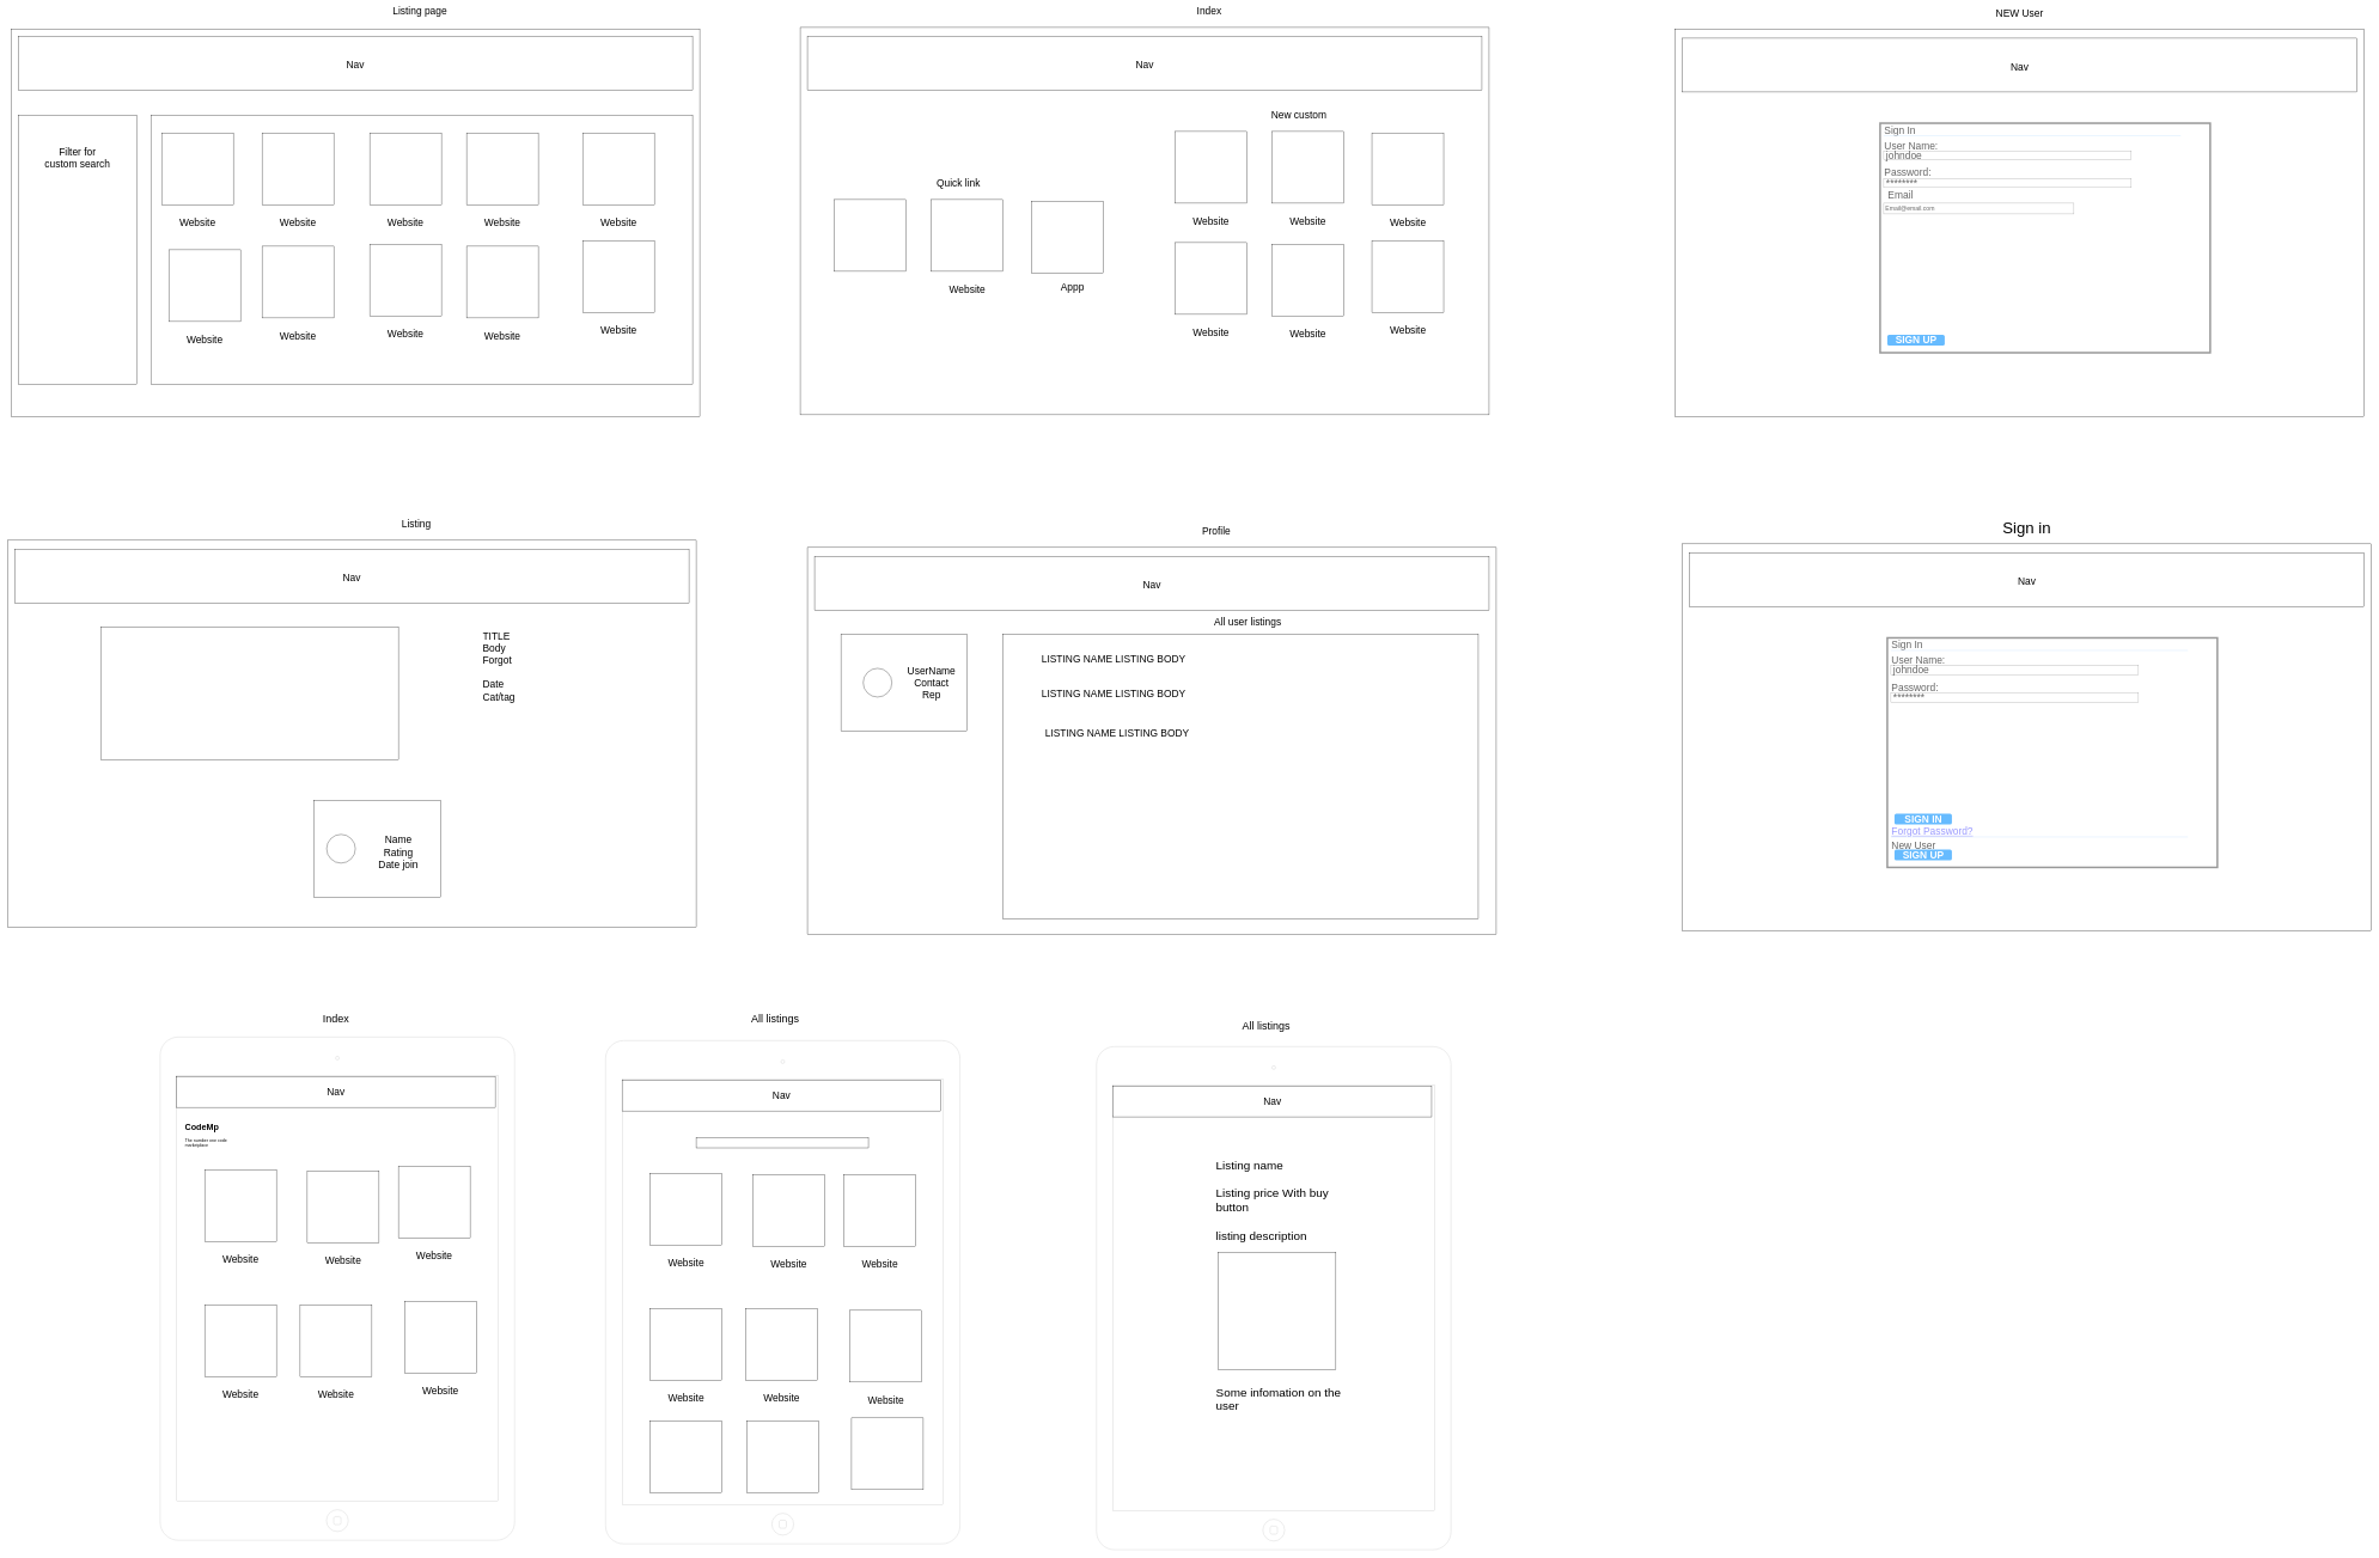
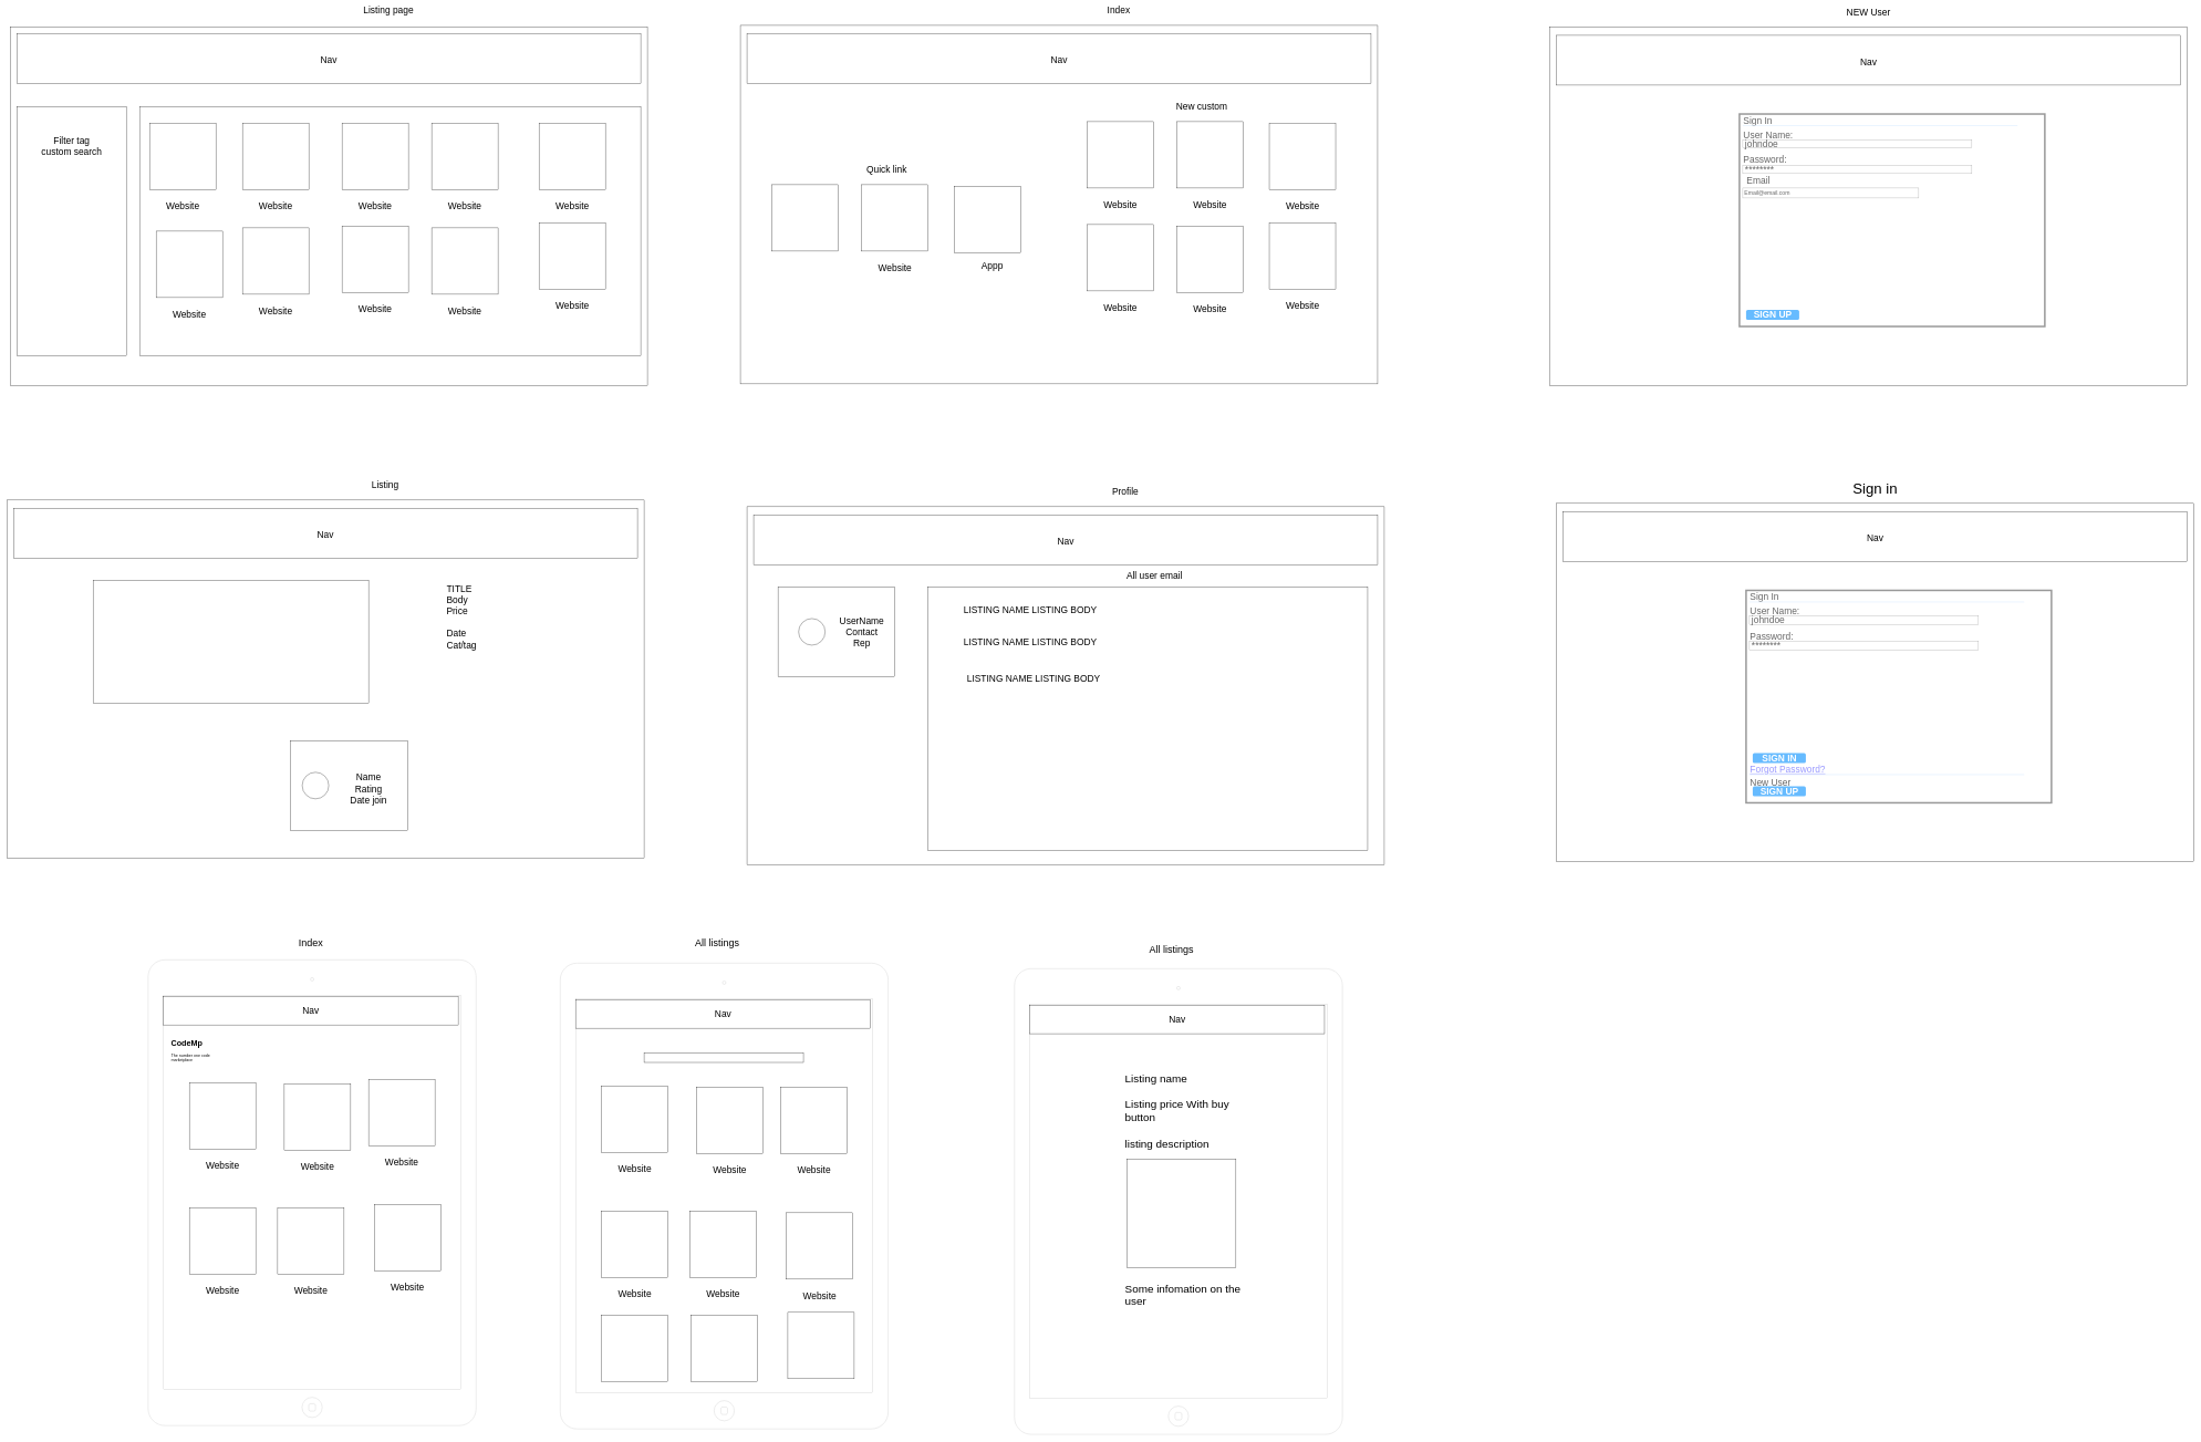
- <mxCell id="27" value="&lt;font style=&quot;font-size: 28px;&quot;&gt;Filter for custom search&lt;/font&gt;" style="text;html=1;strokeColor=none;fillColor=none;align=center;verticalAlign=middle;whiteSpace=wrap;rounded=0;fontSize=28;" parent="1" vertex="1"><mxGeometry x="117.5" y="390" width="195" height="98" as="geometry" /></mxCell>
+ <mxCell id="27" value="&lt;font style=&quot;font-size: 28px;&quot;&gt;Filter tag custom search&lt;/font&gt;" style="text;html=1;strokeColor=none;fillColor=none;align=center;verticalAlign=middle;whiteSpace=wrap;rounded=0;fontSize=28;" parent="1" vertex="1"><mxGeometry x="117.5" y="390" width="195" height="98" as="geometry" /></mxCell>
- <mxCell id="72" value="&lt;font style=&quot;font-size: 28px;&quot;&gt;All user listings&lt;br style=&quot;font-size: 28px;&quot;&gt;&lt;/font&gt;" style="text;html=1;strokeColor=none;fillColor=none;align=center;verticalAlign=middle;whiteSpace=wrap;rounded=0;fontSize=28;" parent="1" vertex="1"><mxGeometry x="3335" y="1723" width="285" height="20" as="geometry" /></mxCell>
+ <mxCell id="72" value="&lt;font style=&quot;font-size: 28px;&quot;&gt;All user email&lt;br style=&quot;font-size: 28px;&quot;&gt;&lt;/font&gt;" style="text;html=1;strokeColor=none;fillColor=none;align=center;verticalAlign=middle;whiteSpace=wrap;rounded=0;fontSize=28;" parent="1" vertex="1"><mxGeometry x="3335" y="1723" width="285" height="20" as="geometry" /></mxCell>
- <mxCell id="57" value="&lt;div style=&quot;font-size: 28px;&quot;&gt;&lt;font style=&quot;font-size: 28px;&quot;&gt;TITLE&lt;/font&gt;&lt;/div&gt;&lt;div style=&quot;font-size: 28px;&quot;&gt;&lt;font style=&quot;font-size: 28px;&quot;&gt;Body&lt;/font&gt;&lt;/div&gt;&lt;div style=&quot;font-size: 28px;&quot;&gt;&lt;font style=&quot;font-size: 28px;&quot;&gt;Forgot&lt;/font&gt;&lt;/div&gt;&lt;div style=&quot;font-size: 28px;&quot;&gt;&lt;font style=&quot;font-size: 28px;&quot;&gt;&lt;br style=&quot;font-size: 28px;&quot;&gt;&lt;/font&gt;&lt;/div&gt;&lt;div style=&quot;font-size: 28px;&quot;&gt;&lt;font style=&quot;font-size: 28px;&quot;&gt;Date&lt;/font&gt;&lt;/div&gt;&lt;div style=&quot;font-size: 28px;&quot;&gt;&lt;font style=&quot;font-size: 28px;&quot;&gt;Cat/tag&lt;br style=&quot;font-size: 28px;&quot;&gt;&lt;/font&gt;&lt;/div&gt;" style="text;html=1;strokeColor=none;fillColor=none;spacing=5;spacingTop=-20;whiteSpace=wrap;overflow=hidden;rounded=0;fontSize=28;" parent="1" vertex="1"><mxGeometry x="1340" y="1767" width="460" height="423" as="geometry" /></mxCell>
+ <mxCell id="57" value="&lt;div style=&quot;font-size: 28px;&quot;&gt;&lt;font style=&quot;font-size: 28px;&quot;&gt;TITLE&lt;/font&gt;&lt;/div&gt;&lt;div style=&quot;font-size: 28px;&quot;&gt;&lt;font style=&quot;font-size: 28px;&quot;&gt;Body&lt;/font&gt;&lt;/div&gt;&lt;div style=&quot;font-size: 28px;&quot;&gt;&lt;font style=&quot;font-size: 28px;&quot;&gt;Price&lt;/font&gt;&lt;/div&gt;&lt;div style=&quot;font-size: 28px;&quot;&gt;&lt;font style=&quot;font-size: 28px;&quot;&gt;&lt;br style=&quot;font-size: 28px;&quot;&gt;&lt;/font&gt;&lt;/div&gt;&lt;div style=&quot;font-size: 28px;&quot;&gt;&lt;font style=&quot;font-size: 28px;&quot;&gt;Date&lt;/font&gt;&lt;/div&gt;&lt;div style=&quot;font-size: 28px;&quot;&gt;&lt;font style=&quot;font-size: 28px;&quot;&gt;Cat/tag&lt;br style=&quot;font-size: 28px;&quot;&gt;&lt;/font&gt;&lt;/div&gt;" style="text;html=1;strokeColor=none;fillColor=none;spacing=5;spacingTop=-20;whiteSpace=wrap;overflow=hidden;rounded=0;fontSize=28;" parent="1" vertex="1"><mxGeometry x="1340" y="1767" width="460" height="423" as="geometry" /></mxCell>
